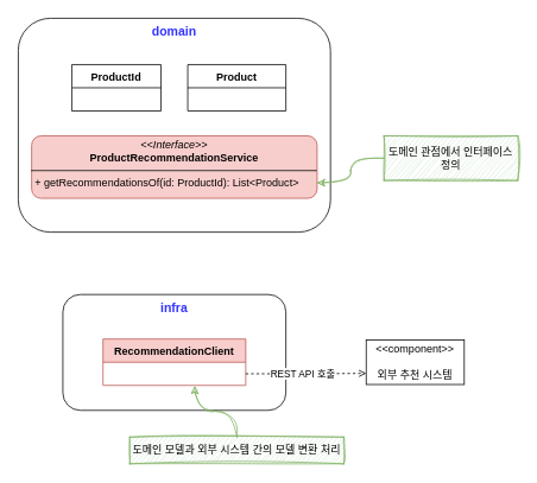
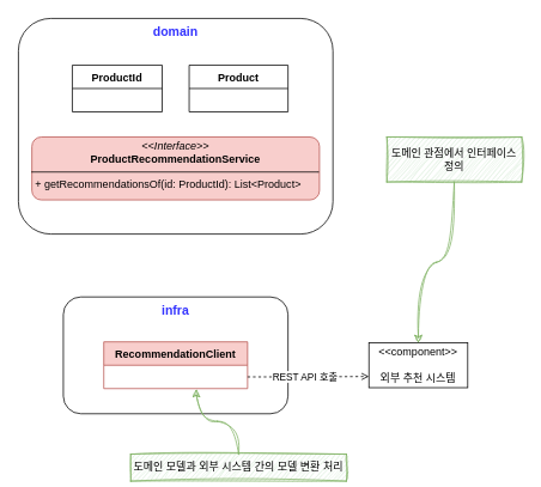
- <mxCell id="16" style="edgeStyle=orthogonalEdgeStyle;rounded=0;orthogonalLoop=1;jettySize=auto;html=1;entryX=1;entryY=0.75;entryDx=0;entryDy=0;curved=1;fillColor=#d5e8d4;strokeColor=#82b366;flowAnimation=0;shadow=0;sketch=1;curveFitting=1;jiggle=2;" edge="1" parent="1" source="17" target="5"><mxGeometry relative="1" as="geometry" /></mxCell>
+ <mxCell id="16" style="edgeStyle=orthogonalEdgeStyle;rounded=0;orthogonalLoop=1;jettySize=auto;html=1;curved=1;fillColor=#d5e8d4;strokeColor=#82b366;flowAnimation=0;shadow=0;sketch=1;curveFitting=1;jiggle=2;" edge="1" parent="1" source="17" target="4"><mxGeometry relative="1" as="geometry" /></mxCell>
- <mxCell id="14" value="도메인 모델과 외부 시스템 간의 모델 변환 처리" style="text;html=1;align=center;verticalAlign=middle;whiteSpace=wrap;rounded=0;fillColor=#d5e8d4;strokeColor=#82b366;sketch=1;curveFitting=1;jiggle=2;" vertex="1" parent="1"><mxGeometry x="145" y="490" width="240" height="30" as="geometry" /></mxCell>
+ <mxCell id="14" value="도메인 모델과 외부 시스템 간의 모델 변환 처리" style="text;html=1;align=center;verticalAlign=middle;whiteSpace=wrap;rounded=0;fillColor=#d5e8d4;strokeColor=#82b366;sketch=1;curveFitting=1;jiggle=2;" vertex="1" parent="1"><mxGeometry x="145" y="505" width="240" height="30" as="geometry" /></mxCell>
